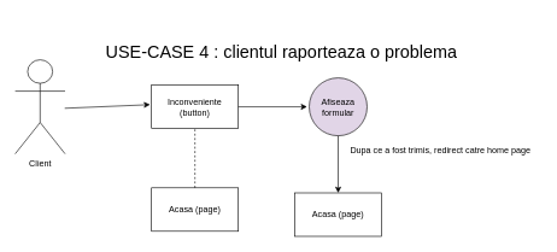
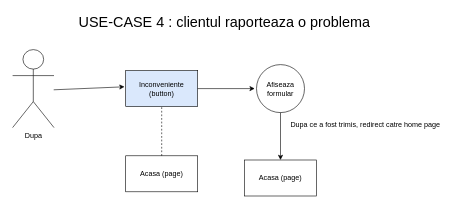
- <mxCell id="12" value="&lt;font style=&quot;font-size: 24px&quot;&gt;USE-CASE 4 : clientul raporteaza o problema&lt;/font&gt;" style="text;html=1;resizable=0;points=[];autosize=1;align=left;verticalAlign=top;spacingTop=-4;" vertex="1" parent="1"><mxGeometry x="144" y="55" width="496" height="19" as="geometry" /></mxCell>
+ <mxCell id="12" value="&lt;font style=&quot;font-size: 24px&quot;&gt;USE-CASE 4 : clientul raporteaza o problema&lt;/font&gt;" style="text;html=1;resizable=0;points=[];autosize=1;align=left;verticalAlign=top;spacingTop=-4;" vertex="1" parent="1"><mxGeometry x="129" y="20" width="496" height="19" as="geometry" /></mxCell>
- <mxCell id="4" value="Inconveniente (button)" style="rounded=0;whiteSpace=wrap;html=1;" vertex="1" parent="1"><mxGeometry x="209" y="117" width="120" height="60" as="geometry" /></mxCell>
+ <mxCell id="4" value="Inconveniente (button)" style="rounded=0;whiteSpace=wrap;html=1;fillColor=#dae8fc;" vertex="1" parent="1"><mxGeometry x="209" y="117" width="120" height="60" as="geometry" /></mxCell>
- <mxCell id="8" value="Afiseaza formular" style="ellipse;whiteSpace=wrap;html=1;aspect=fixed;fillColor=#e1d5e7;" vertex="1" parent="1"><mxGeometry x="427" y="107" width="80" height="80" as="geometry" /></mxCell>
+ <mxCell id="8" value="Afiseaza formular" style="ellipse;whiteSpace=wrap;html=1;aspect=fixed;" vertex="1" parent="1"><mxGeometry x="427" y="107" width="80" height="80" as="geometry" /></mxCell>
- <mxCell id="2" value="Client" style="shape=umlActor;verticalLabelPosition=bottom;labelBackgroundColor=#ffffff;verticalAlign=top;html=1;outlineConnect=0;" vertex="1" parent="1"><mxGeometry x="20.5" y="82" width="69" height="130" as="geometry" /></mxCell>
+ <mxCell id="2" value="Dupa" style="shape=umlActor;verticalLabelPosition=bottom;labelBackgroundColor=#ffffff;verticalAlign=top;html=1;outlineConnect=0;" vertex="1" parent="1"><mxGeometry x="20.5" y="82" width="69" height="130" as="geometry" /></mxCell>
